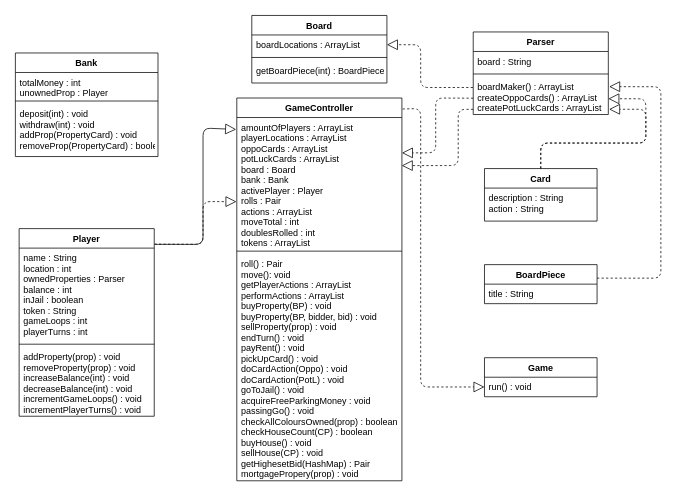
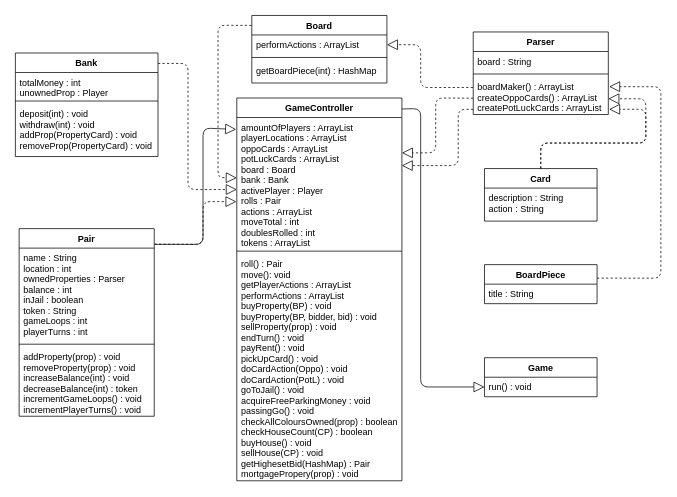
- <mxCell id="29" value="boardLocations : ArrayList" style="text;strokeColor=none;fillColor=none;align=left;verticalAlign=top;spacingLeft=4;spacingRight=4;overflow=hidden;rotatable=0;points=[[0,0.5],[1,0.5]];portConstraint=eastwest;" vertex="1" parent="28"><mxGeometry y="26" width="180" height="26" as="geometry" /></mxCell>
+ <mxCell id="29" value="performActions : ArrayList" style="text;strokeColor=none;fillColor=none;align=left;verticalAlign=top;spacingLeft=4;spacingRight=4;overflow=hidden;rotatable=0;points=[[0,0.5],[1,0.5]];portConstraint=eastwest;" vertex="1" parent="28"><mxGeometry y="26" width="180" height="26" as="geometry" /></mxCell>
- <mxCell id="31" value="getBoardPiece(int) : BoardPiece" style="text;strokeColor=none;fillColor=none;align=left;verticalAlign=top;spacingLeft=4;spacingRight=4;overflow=hidden;rotatable=0;points=[[0,0.5],[1,0.5]];portConstraint=eastwest;" vertex="1" parent="28"><mxGeometry y="60" width="180" height="30" as="geometry" /></mxCell>
+ <mxCell id="31" value="getBoardPiece(int) : HashMap" style="text;strokeColor=none;fillColor=none;align=left;verticalAlign=top;spacingLeft=4;spacingRight=4;overflow=hidden;rotatable=0;points=[[0,0.5],[1,0.5]];portConstraint=eastwest;" vertex="1" parent="28"><mxGeometry y="60" width="180" height="30" as="geometry" /></mxCell>
+ <mxCell id="12" value="" style="endArrow=block;html=1;dashed=1;endFill=0;endSize=12;entryX=0;entryY=0.462;entryDx=0;entryDy=0;entryPerimeter=0;exitX=-0.002;exitY=0.148;exitDx=0;exitDy=0;exitPerimeter=0;" parent="1" source="28" target="36" edge="1"><mxGeometry width="50" height="50" relative="1" as="geometry"><mxPoint x="320" y="50" as="sourcePoint" /><mxPoint x="300" y="230" as="targetPoint" /><Array as="points"><mxPoint x="290" y="33" /><mxPoint x="290" y="236" /></Array></mxGeometry></mxCell>
- <mxCell id="20" value="deposit(int) : void&#10;withdraw(int) : void&#10;addProp(PropertyCard) : void&#10;removeProp(PropertyCard) : boolean" style="text;strokeColor=none;fillColor=none;align=left;verticalAlign=top;spacingLeft=4;spacingRight=4;overflow=hidden;rotatable=0;points=[[0,0.5],[1,0.5]];portConstraint=eastwest;" parent="17" vertex="1"><mxGeometry y="68" width="190" height="70" as="geometry" /></mxCell>
+ <mxCell id="20" value="deposit(int) : void&#10;withdraw(int) : void&#10;addProp(PropertyCard) : void&#10;removeProp(PropertyCard) : void" style="text;strokeColor=none;fillColor=none;align=left;verticalAlign=top;spacingLeft=4;spacingRight=4;overflow=hidden;rotatable=0;points=[[0,0.5],[1,0.5]];portConstraint=eastwest;" parent="17" vertex="1"><mxGeometry y="68" width="190" height="70" as="geometry" /></mxCell>
+ <mxCell id="21" value="" style="endArrow=block;html=1;dashed=1;endFill=0;endSize=12;exitX=1;exitY=0.101;exitDx=0;exitDy=0;exitPerimeter=0;entryX=0;entryY=0.551;entryDx=0;entryDy=0;entryPerimeter=0;" parent="1" source="17" target="36" edge="1"><mxGeometry width="50" height="50" relative="1" as="geometry"><mxPoint x="340" y="64.5" as="sourcePoint" /><mxPoint x="320" y="237" as="targetPoint" /><Array as="points"><mxPoint x="250" y="84" /><mxPoint x="250" y="252" /></Array></mxGeometry></mxCell>
- <mxCell id="13" value="Player" style="swimlane;fontStyle=1;align=center;verticalAlign=top;childLayout=stackLayout;horizontal=1;startSize=26;horizontalStack=0;resizeParent=1;resizeParentMax=0;resizeLast=0;collapsible=1;marginBottom=0;" parent="1" vertex="1"><mxGeometry x="25" y="304" width="180" height="250" as="geometry" /></mxCell>
+ <mxCell id="13" value="Pair" style="swimlane;fontStyle=1;align=center;verticalAlign=top;childLayout=stackLayout;horizontal=1;startSize=26;horizontalStack=0;resizeParent=1;resizeParentMax=0;resizeLast=0;collapsible=1;marginBottom=0;" parent="1" vertex="1"><mxGeometry x="25" y="304" width="180" height="250" as="geometry" /></mxCell>
- <mxCell id="34" value="" style="endArrow=block;html=1;endFill=0;endSize=12;dashed=1;entryX=0;entryY=0.5;entryDx=0;entryDy=0;exitX=0.977;exitY=0.029;exitDx=0;exitDy=0;exitPerimeter=0;" edge="1" parent="1" source="35" target="33"><mxGeometry width="50" height="50" relative="1" as="geometry"><mxPoint x="550" y="160" as="sourcePoint" /><mxPoint x="821.08" y="124.85" as="targetPoint" /><Array as="points"><mxPoint x="560" y="144" /><mxPoint x="560" y="515" /></Array></mxGeometry></mxCell>
+ <mxCell id="34" value="" style="endArrow=block;html=1;endFill=0;endSize=12;dashed=0;entryX=0;entryY=0.5;entryDx=0;entryDy=0;exitX=0.977;exitY=0.029;exitDx=0;exitDy=0;exitPerimeter=0;" edge="1" parent="1" source="35" target="33"><mxGeometry width="50" height="50" relative="1" as="geometry"><mxPoint x="550" y="160" as="sourcePoint" /><mxPoint x="821.08" y="124.85" as="targetPoint" /><Array as="points"><mxPoint x="560" y="144" /><mxPoint x="560" y="515" /></Array></mxGeometry></mxCell>
- <mxCell id="16" value="addProperty(prop) : void&#10;removeProperty(prop) : void&#10;increaseBalance(int) : void&#10;decreaseBalance(int) : void&#10;incrementGameLoops() : void&#10;incrementPlayerTurns() : void" style="text;strokeColor=none;fillColor=none;align=left;verticalAlign=top;spacingLeft=4;spacingRight=4;overflow=hidden;rotatable=0;points=[[0,0.5],[1,0.5]];portConstraint=eastwest;" parent="13" vertex="1"><mxGeometry y="158" width="180" height="92" as="geometry" /></mxCell>
+ <mxCell id="16" value="addProperty(prop) : void&#10;removeProperty(prop) : void&#10;increaseBalance(int) : void&#10;decreaseBalance(int) : token&#10;incrementGameLoops() : void&#10;incrementPlayerTurns() : void" style="text;strokeColor=none;fillColor=none;align=left;verticalAlign=top;spacingLeft=4;spacingRight=4;overflow=hidden;rotatable=0;points=[[0,0.5],[1,0.5]];portConstraint=eastwest;" parent="13" vertex="1"><mxGeometry y="158" width="180" height="92" as="geometry" /></mxCell>
